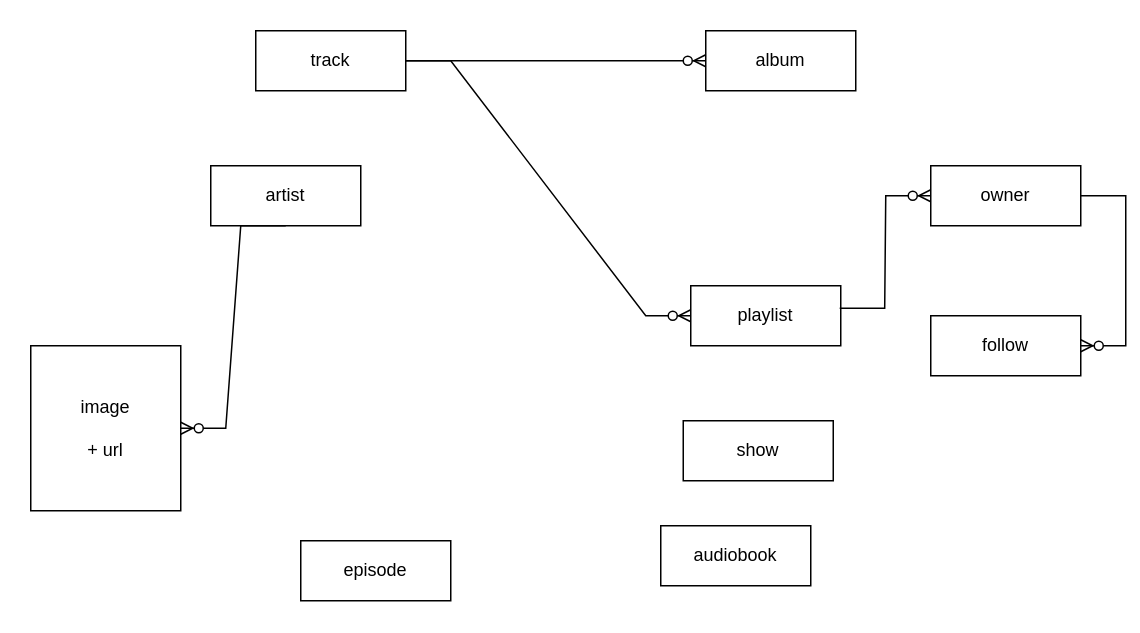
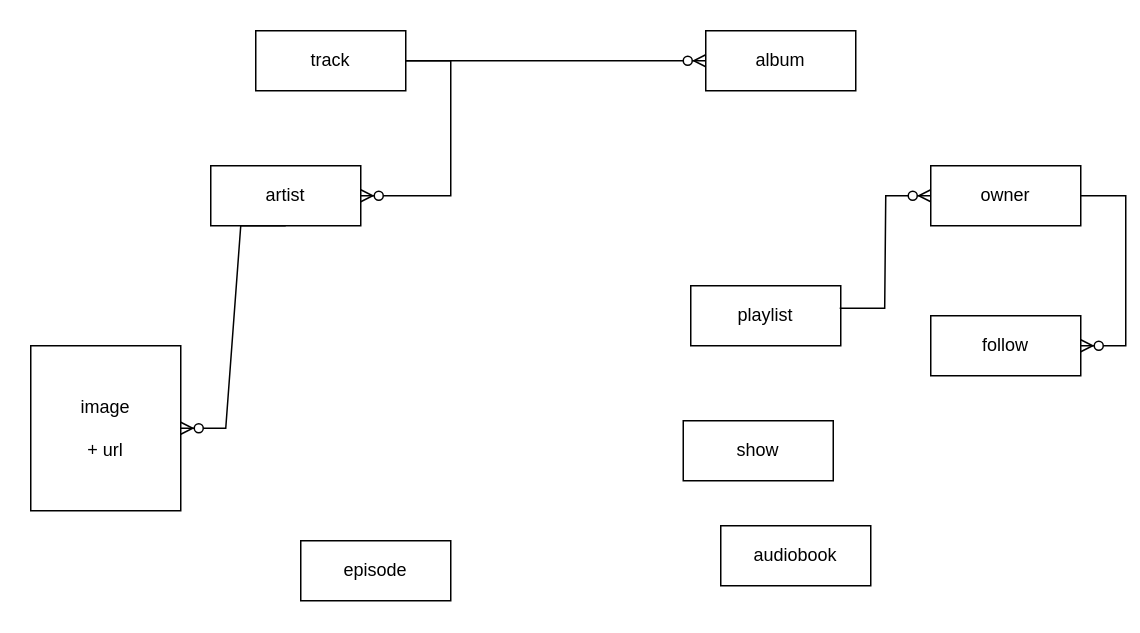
- <mxCell id="9" value="" style="edgeStyle=entityRelationEdgeStyle;fontSize=12;html=1;endArrow=ERzeroToMany;endFill=1;rounded=0;" edge="1" parent="1" source="2" target="4"><mxGeometry width="100" height="100" relative="1" as="geometry"><mxPoint x="70" y="230" as="sourcePoint" /><mxPoint x="170" y="130" as="targetPoint" /></mxGeometry></mxCell>
+ <mxCell id="9" value="" style="edgeStyle=entityRelationEdgeStyle;fontSize=12;html=1;endArrow=ERzeroToMany;endFill=1;rounded=0;" edge="1" parent="1" source="2" target="3"><mxGeometry width="100" height="100" relative="1" as="geometry"><mxPoint x="70" y="230" as="sourcePoint" /><mxPoint x="170" y="130" as="targetPoint" /></mxGeometry></mxCell>
- <mxCell id="7" value="audiobook" style="whiteSpace=wrap;html=1;align=center;" vertex="1" parent="1"><mxGeometry x="440" y="350" width="100" height="40" as="geometry" /></mxCell>
+ <mxCell id="7" value="audiobook" style="whiteSpace=wrap;html=1;align=center;" vertex="1" parent="1"><mxGeometry x="480" y="350" width="100" height="40" as="geometry" /></mxCell>
